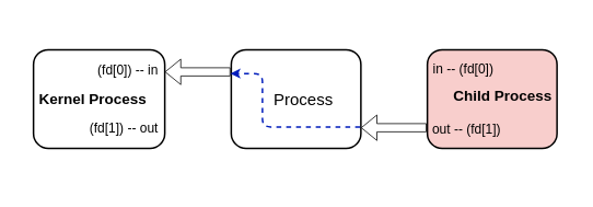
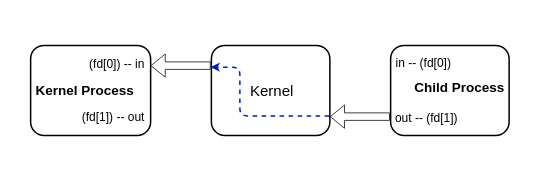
- <mxCell id="4" value="&lt;div style=&quot;text-align: right;&quot;&gt;&lt;/div&gt;&lt;font style=&quot;&quot; color=&quot;#000000&quot;&gt;&lt;div style=&quot;text-align: center;&quot;&gt;&lt;span style=&quot;font-size: 20px; background-color: initial;&quot;&gt;&amp;nbsp; &amp;nbsp; &amp;nbsp; &amp;nbsp; &amp;nbsp;Process&lt;/span&gt;&lt;/div&gt;&lt;/font&gt;" style="rounded=1;whiteSpace=wrap;html=1;strokeColor=#000000;fillColor=#FFFFFF;align=left;strokeWidth=2;" parent="1" vertex="1"><mxGeometry x="281" y="60" width="158" height="120" as="geometry" /></mxCell>
+ <mxCell id="4" value="&lt;div style=&quot;text-align: right;&quot;&gt;&lt;/div&gt;&lt;font style=&quot;&quot; color=&quot;#000000&quot;&gt;&lt;div style=&quot;text-align: center;&quot;&gt;&lt;span style=&quot;font-size: 20px; background-color: initial;&quot;&gt;&amp;nbsp; &amp;nbsp; &amp;nbsp; &amp;nbsp; &amp;nbsp;Kernel&lt;/span&gt;&lt;/div&gt;&lt;/font&gt;" style="rounded=1;whiteSpace=wrap;html=1;strokeColor=#000000;fillColor=#FFFFFF;align=left;strokeWidth=2;" parent="1" vertex="1"><mxGeometry x="281" y="60" width="158" height="120" as="geometry" /></mxCell>
- <mxCell id="6" value="&lt;div style=&quot;text-align: right;&quot;&gt;&lt;/div&gt;&lt;font style=&quot;&quot; color=&quot;#000000&quot;&gt;&lt;div style=&quot;font-size: 16px; text-align: right;&quot;&gt;&lt;span style=&quot;background-color: initial; font-size: 16px;&quot;&gt;in -- (fd[0])&amp;nbsp; &amp;nbsp; &amp;nbsp; &amp;nbsp; &amp;nbsp; &amp;nbsp; &amp;nbsp; &amp;nbsp;&amp;nbsp;&lt;/span&gt;&lt;/div&gt;&lt;div style=&quot;font-size: 12px; text-align: right;&quot;&gt;&lt;span style=&quot;background-color: initial;&quot;&gt;&lt;br&gt;&lt;/span&gt;&lt;/div&gt;&lt;div style=&quot;text-align: right;&quot;&gt;&lt;span style=&quot;background-color: initial;&quot;&gt;&lt;b style=&quot;&quot;&gt;&lt;font style=&quot;font-size: 18px;&quot;&gt;&amp;nbsp; &amp;nbsp; &amp;nbsp; Child Process&lt;/font&gt;&lt;/b&gt;&lt;/span&gt;&lt;/div&gt;&lt;div style=&quot;font-size: 16px; text-align: right;&quot;&gt;&lt;span style=&quot;background-color: initial; font-size: 12px;&quot;&gt;&lt;span style=&quot;&quot;&gt;&lt;br&gt;&lt;/span&gt;&lt;/span&gt;&lt;/div&gt;&lt;div style=&quot;font-size: 16px; text-align: right;&quot;&gt;&lt;span style=&quot;background-color: initial;&quot;&gt;&lt;span style=&quot;&quot;&gt;out -- (fd[1])&amp;nbsp; &amp;nbsp; &amp;nbsp; &amp;nbsp; &amp;nbsp; &amp;nbsp; &amp;nbsp;&amp;nbsp;&lt;/span&gt;&lt;/span&gt;&lt;/div&gt;&lt;/font&gt;" style="rounded=1;whiteSpace=wrap;html=1;strokeColor=#000000;fillColor=#f8cecc;align=left;strokeWidth=2;" parent="1" vertex="1"><mxGeometry x="520" y="60" width="158" height="120" as="geometry" /></mxCell>
+ <mxCell id="6" value="&lt;div style=&quot;text-align: right;&quot;&gt;&lt;/div&gt;&lt;font style=&quot;&quot; color=&quot;#000000&quot;&gt;&lt;div style=&quot;font-size: 16px; text-align: right;&quot;&gt;&lt;span style=&quot;background-color: initial; font-size: 16px;&quot;&gt;in -- (fd[0])&amp;nbsp; &amp;nbsp; &amp;nbsp; &amp;nbsp; &amp;nbsp; &amp;nbsp; &amp;nbsp; &amp;nbsp;&amp;nbsp;&lt;/span&gt;&lt;/div&gt;&lt;div style=&quot;font-size: 12px; text-align: right;&quot;&gt;&lt;span style=&quot;background-color: initial;&quot;&gt;&lt;br&gt;&lt;/span&gt;&lt;/div&gt;&lt;div style=&quot;text-align: right;&quot;&gt;&lt;span style=&quot;background-color: initial;&quot;&gt;&lt;b style=&quot;&quot;&gt;&lt;font style=&quot;font-size: 18px;&quot;&gt;&amp;nbsp; &amp;nbsp; &amp;nbsp; Child Process&lt;/font&gt;&lt;/b&gt;&lt;/span&gt;&lt;/div&gt;&lt;div style=&quot;font-size: 16px; text-align: right;&quot;&gt;&lt;span style=&quot;background-color: initial; font-size: 12px;&quot;&gt;&lt;span style=&quot;&quot;&gt;&lt;br&gt;&lt;/span&gt;&lt;/span&gt;&lt;/div&gt;&lt;div style=&quot;font-size: 16px; text-align: right;&quot;&gt;&lt;span style=&quot;background-color: initial;&quot;&gt;&lt;span style=&quot;&quot;&gt;out -- (fd[1])&amp;nbsp; &amp;nbsp; &amp;nbsp; &amp;nbsp; &amp;nbsp; &amp;nbsp; &amp;nbsp;&amp;nbsp;&lt;/span&gt;&lt;/span&gt;&lt;/div&gt;&lt;/font&gt;" style="rounded=1;whiteSpace=wrap;html=1;strokeColor=#000000;fillColor=#FFFFFF;align=left;strokeWidth=2;" parent="1" vertex="1"><mxGeometry x="520" y="60" width="158" height="120" as="geometry" /></mxCell>
